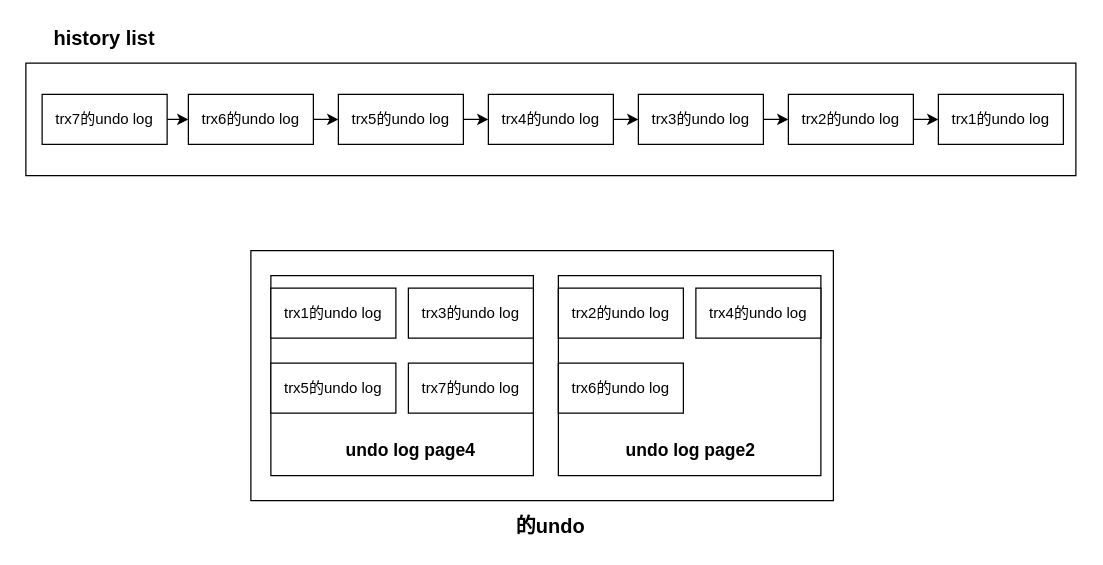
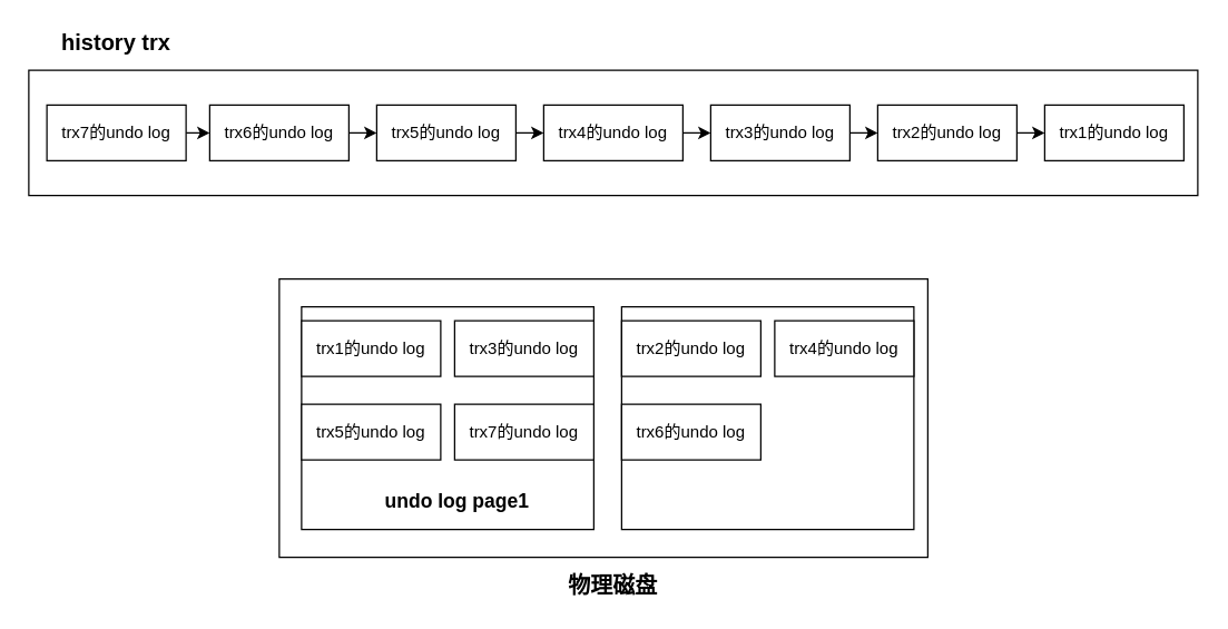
- <mxCell id="16" value="&lt;b&gt;&lt;font style=&quot;font-size: 16px&quot;&gt;history list&lt;/font&gt;&lt;/b&gt;" style="text;html=1;strokeColor=none;fillColor=none;align=center;verticalAlign=middle;whiteSpace=wrap;rounded=0;" vertex="1" parent="1"><mxGeometry x="40" y="20" width="86" height="20" as="geometry" /></mxCell>
+ <mxCell id="16" value="&lt;b&gt;&lt;font style=&quot;font-size: 16px&quot;&gt;history trx&lt;/font&gt;&lt;/b&gt;" style="text;html=1;strokeColor=none;fillColor=none;align=center;verticalAlign=middle;whiteSpace=wrap;rounded=0;" vertex="1" parent="1"><mxGeometry x="40" y="20" width="86" height="20" as="geometry" /></mxCell>
- <mxCell id="10" value="&lt;b&gt;&lt;font style=&quot;font-size: 14px&quot;&gt;undo log page4&lt;/font&gt;&lt;/b&gt;" style="text;html=1;strokeColor=none;fillColor=none;align=center;verticalAlign=middle;whiteSpace=wrap;rounded=0;" vertex="1" parent="1"><mxGeometry x="259" y="350" width="138" height="20" as="geometry" /></mxCell>
+ <mxCell id="10" value="&lt;b&gt;&lt;font style=&quot;font-size: 14px&quot;&gt;undo log page1&lt;/font&gt;&lt;/b&gt;" style="text;html=1;strokeColor=none;fillColor=none;align=center;verticalAlign=middle;whiteSpace=wrap;rounded=0;" vertex="1" parent="1"><mxGeometry x="259" y="350" width="138" height="20" as="geometry" /></mxCell>
- <mxCell id="11" value="&lt;b&gt;&lt;font style=&quot;font-size: 14px&quot;&gt;undo log page2&lt;/font&gt;&lt;/b&gt;" style="text;html=1;strokeColor=none;fillColor=none;align=center;verticalAlign=middle;whiteSpace=wrap;rounded=0;" vertex="1" parent="1"><mxGeometry x="483" y="350" width="138" height="20" as="geometry" /></mxCell>
- <mxCell id="3" value="&lt;b&gt;&lt;font style=&quot;font-size: 16px&quot;&gt;的undo&lt;/font&gt;&lt;/b&gt;" style="text;html=1;strokeColor=none;fillColor=none;align=center;verticalAlign=middle;whiteSpace=wrap;rounded=0;" vertex="1" parent="1"><mxGeometry x="397" y="410" width="86" height="20" as="geometry" /></mxCell>
+ <mxCell id="3" value="&lt;b&gt;&lt;font style=&quot;font-size: 16px&quot;&gt;物理磁盘&lt;/font&gt;&lt;/b&gt;" style="text;html=1;strokeColor=none;fillColor=none;align=center;verticalAlign=middle;whiteSpace=wrap;rounded=0;" vertex="1" parent="1"><mxGeometry x="397" y="410" width="86" height="20" as="geometry" /></mxCell>
